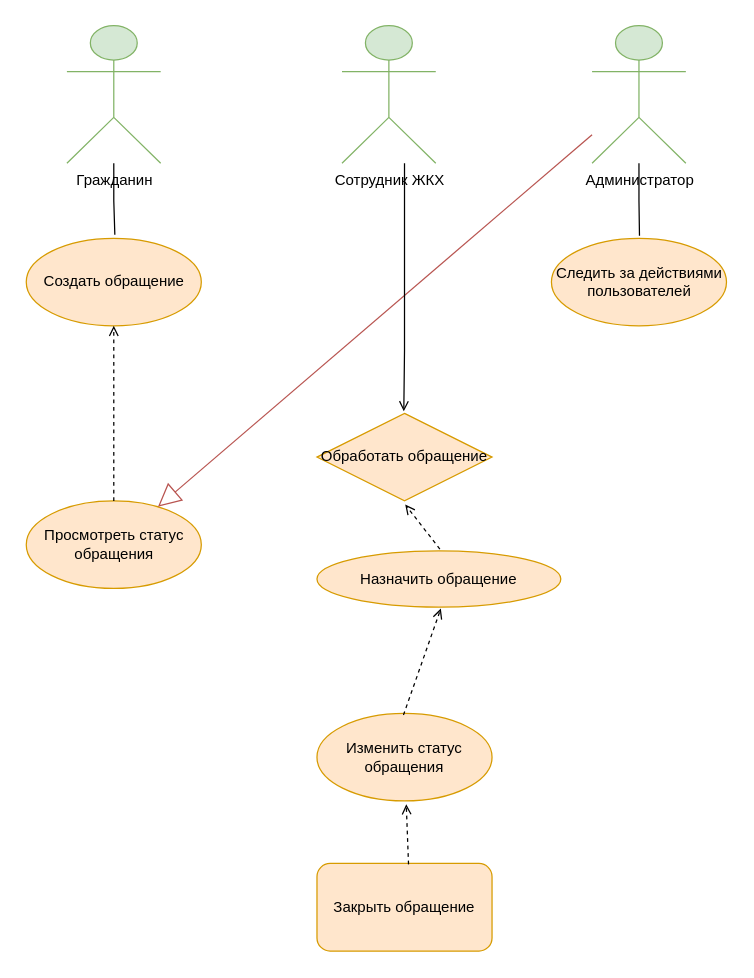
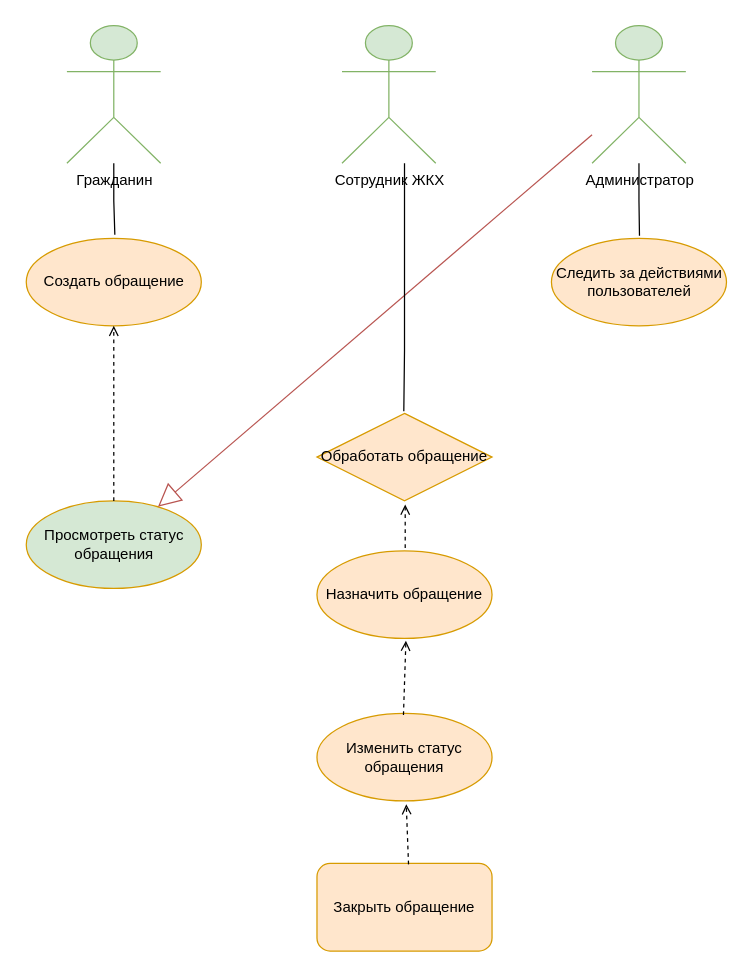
- <mxCell id="18" value="" style="endArrow=open;html=1;edgeStyle=orthogonalEdgeStyle;rounded=0;entryX=0.496;entryY=-0.023;entryDx=0;entryDy=0;entryPerimeter=0;" parent="1" source="4" target="8" edge="1"><mxGeometry relative="1" as="geometry"><mxPoint x="323" y="250.69" as="sourcePoint" /><mxPoint x="322.38" y="310" as="targetPoint" /><Array as="points"><mxPoint x="323" y="280" /><mxPoint x="322" y="280" /></Array></mxGeometry></mxCell>
+ <mxCell id="18" value="" style="endArrow=none;html=1;edgeStyle=orthogonalEdgeStyle;rounded=0;entryX=0.496;entryY=-0.023;entryDx=0;entryDy=0;entryPerimeter=0;" parent="1" source="4" target="8" edge="1"><mxGeometry relative="1" as="geometry"><mxPoint x="323" y="250.69" as="sourcePoint" /><mxPoint x="322.38" y="310" as="targetPoint" /><Array as="points"><mxPoint x="323" y="280" /><mxPoint x="322" y="280" /></Array></mxGeometry></mxCell>
- <mxCell id="7" value="Просмотреть статус обращения" style="ellipse;whiteSpace=wrap;html=1;fillColor=#ffe6cc;strokeColor=#d79b00;" parent="1" vertex="1"><mxGeometry x="20.5" y="400" width="140" height="70" as="geometry" /></mxCell>
+ <mxCell id="7" value="Просмотреть статус обращения" style="ellipse;whiteSpace=wrap;html=1;fillColor=#d5e8d4;strokeColor=#d79b00;" parent="1" vertex="1"><mxGeometry x="20.5" y="400" width="140" height="70" as="geometry" /></mxCell>
- <mxCell id="9" value="Назначить обращение" style="ellipse;whiteSpace=wrap;html=1;fillColor=#ffe6cc;strokeColor=#d79b00;" parent="1" vertex="1"><mxGeometry x="253" y="440" width="195" height="45" as="geometry" /></mxCell>
+ <mxCell id="9" value="Назначить обращение" style="ellipse;whiteSpace=wrap;html=1;fillColor=#ffe6cc;strokeColor=#d79b00;" parent="1" vertex="1"><mxGeometry x="253" y="440" width="140" height="70" as="geometry" /></mxCell>
